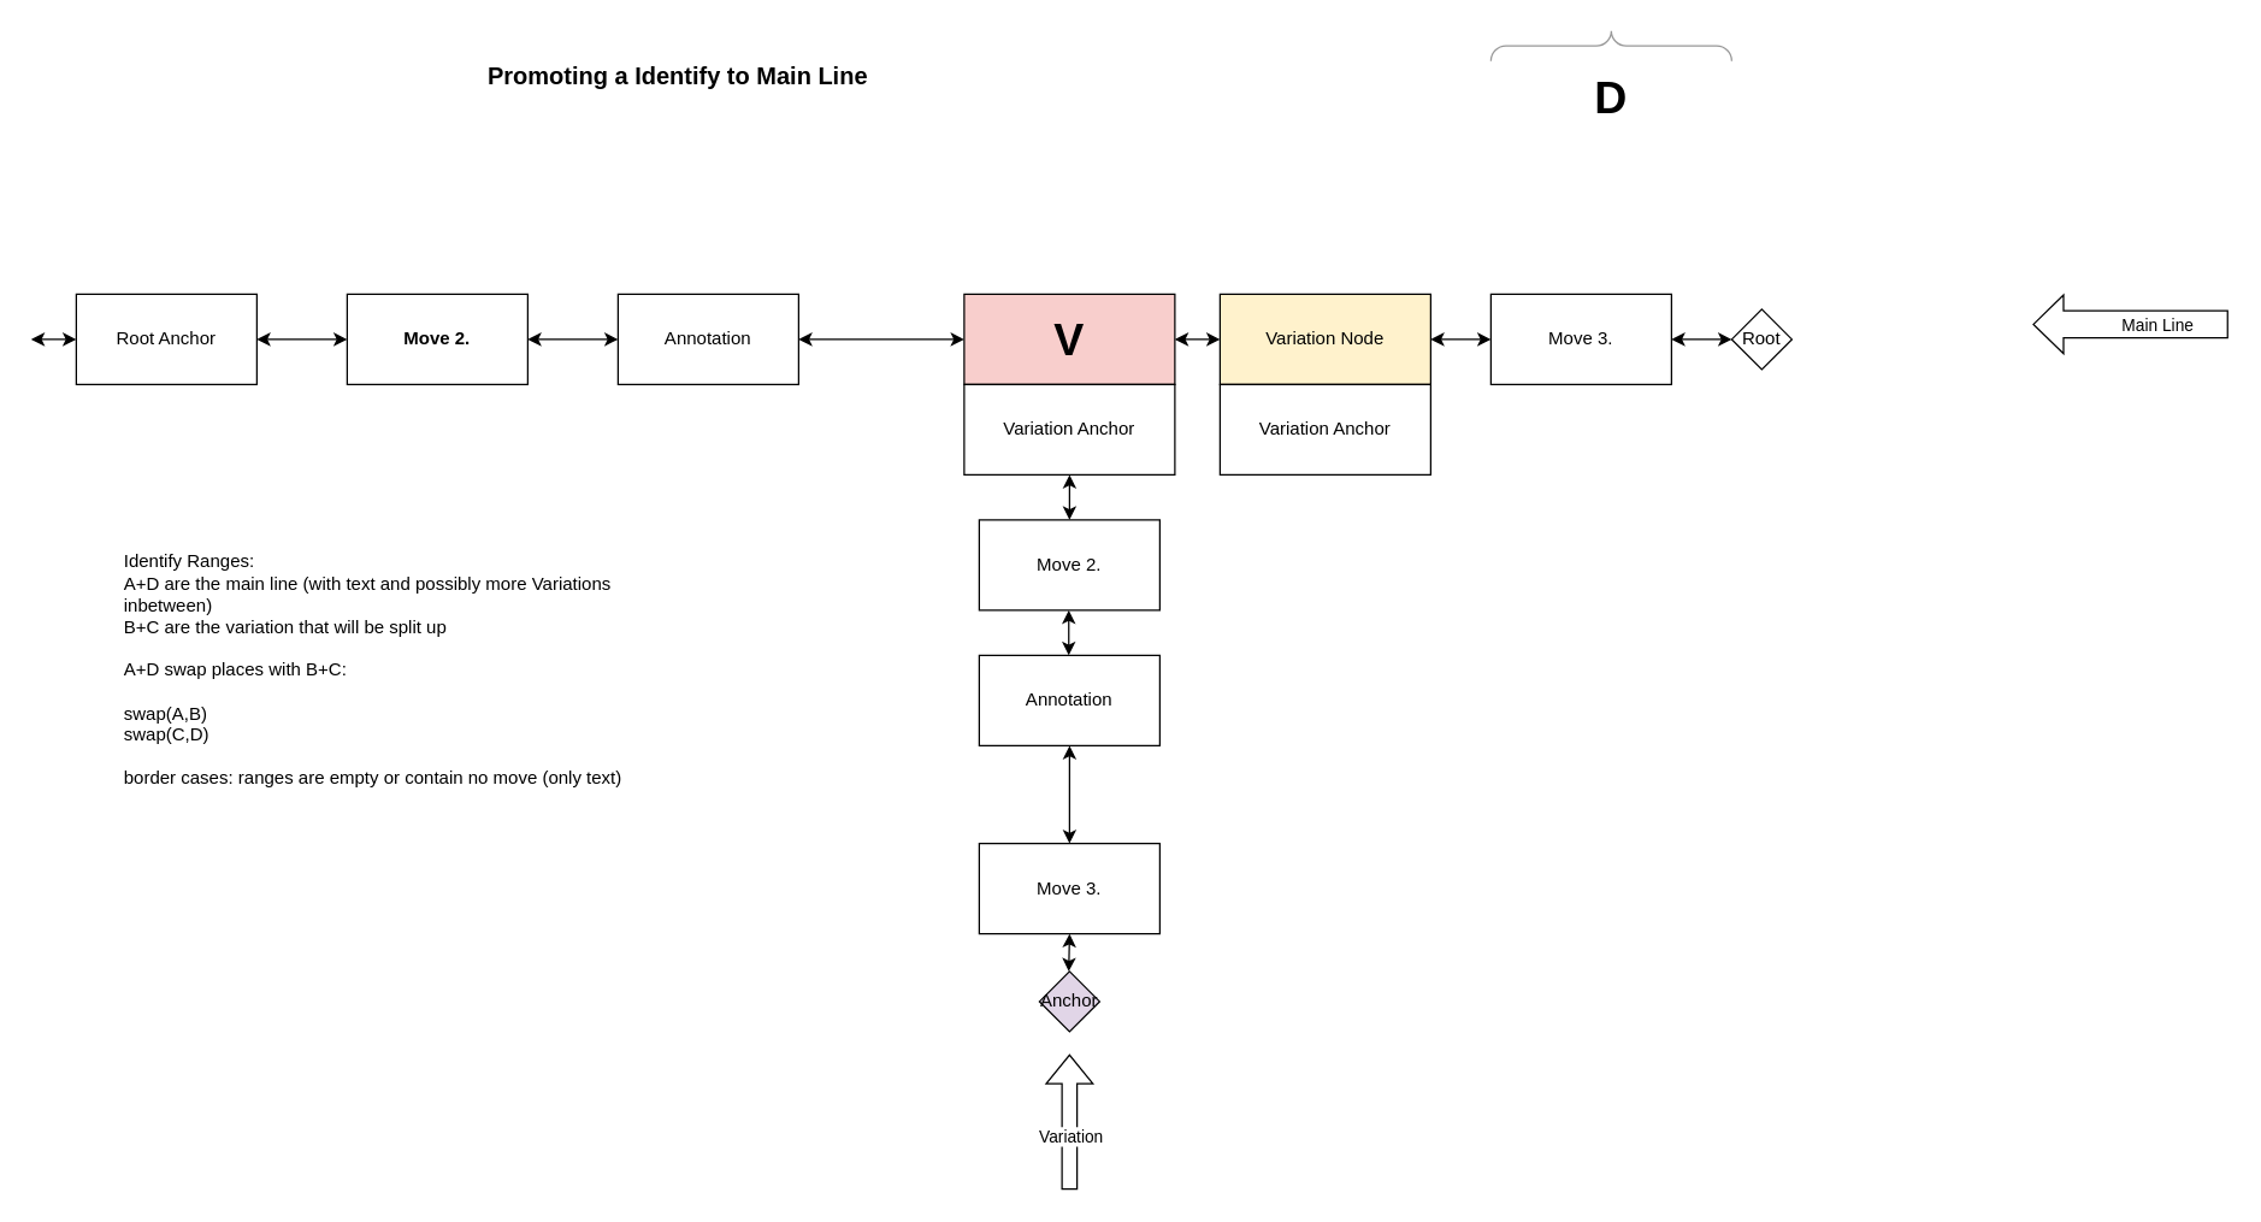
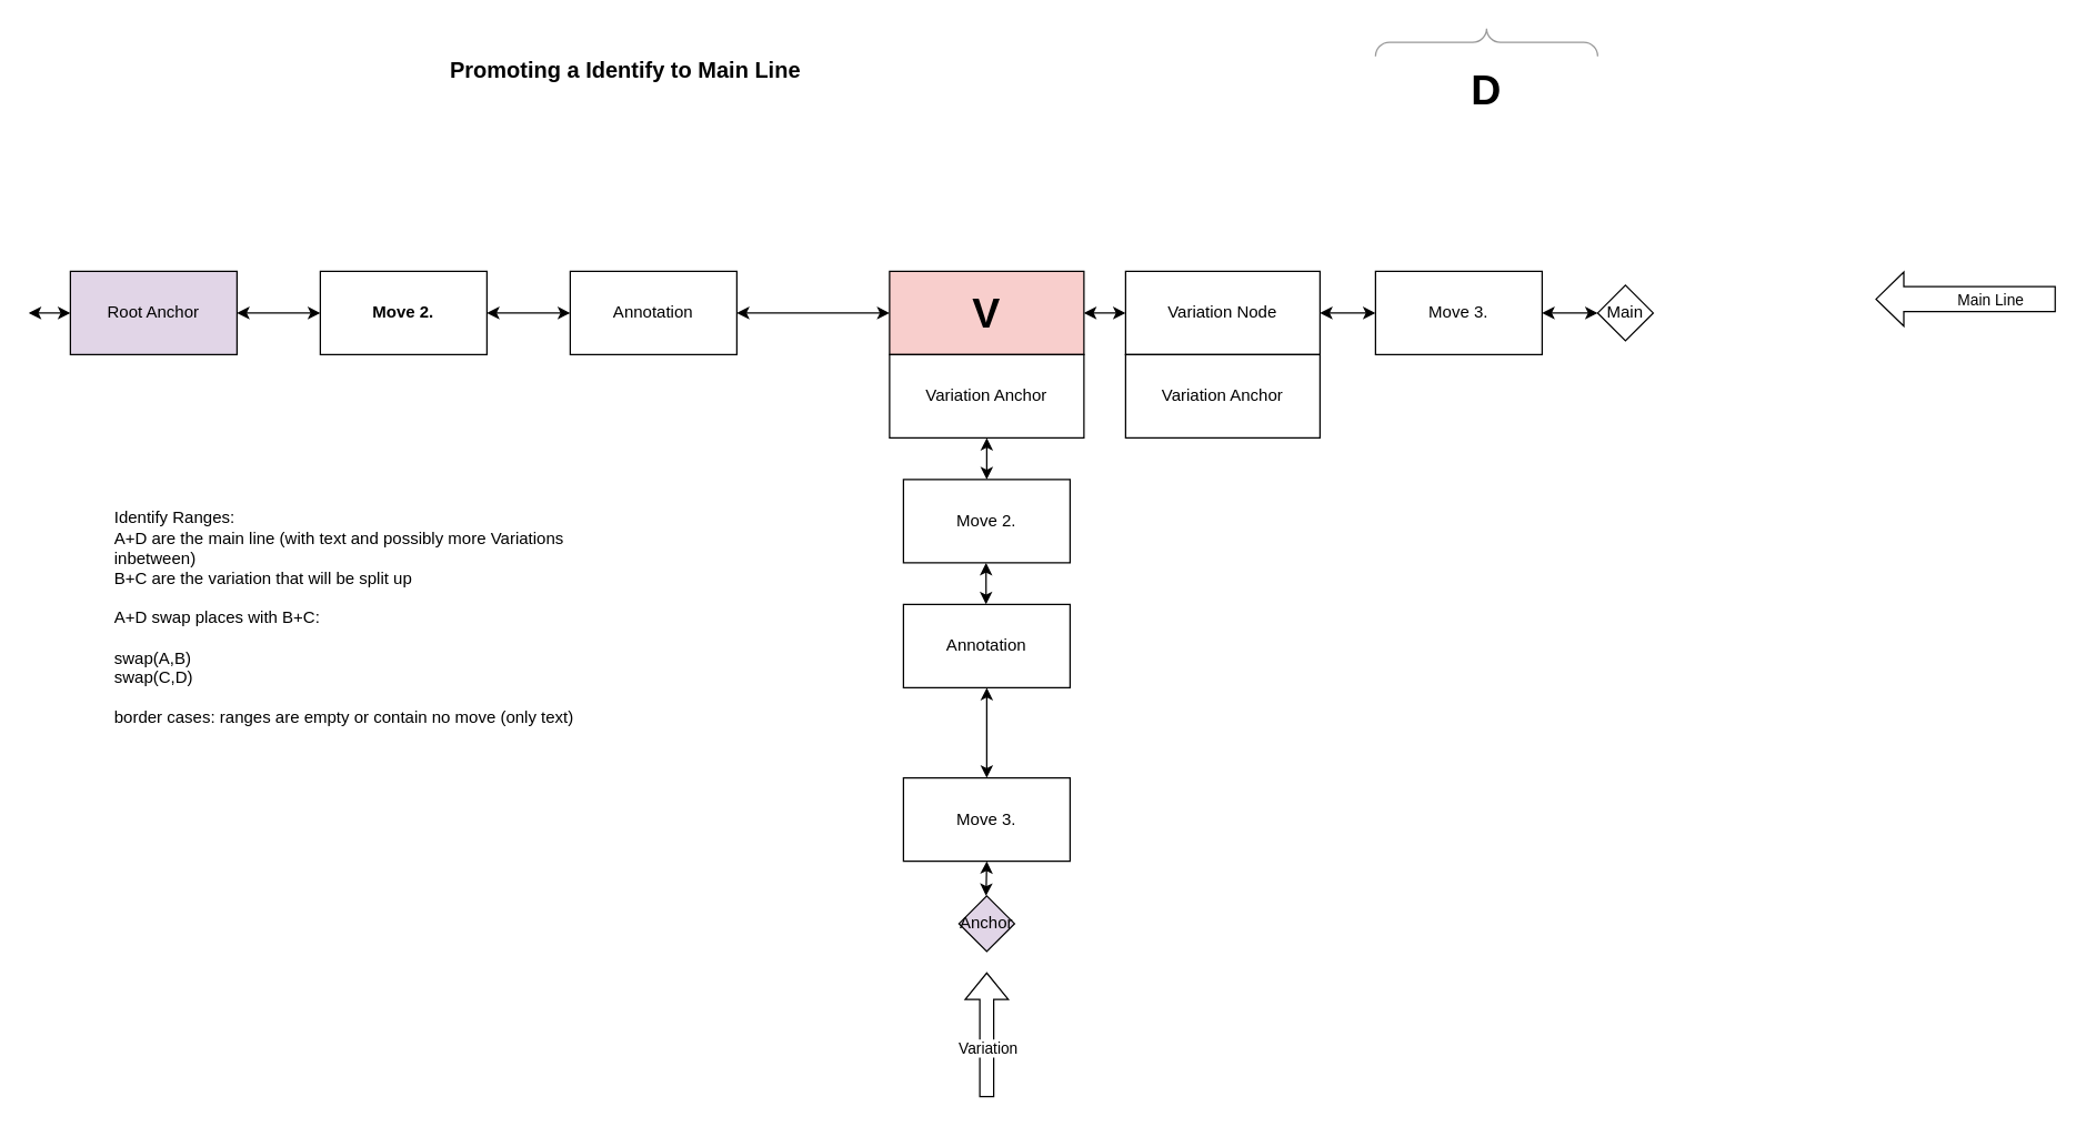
- <mxCell id="2" value="Root Anchor" style="rounded=0;whiteSpace=wrap;html=1;" vertex="1" parent="1"><mxGeometry x="50" y="195" width="120" height="60" as="geometry" /></mxCell>
+ <mxCell id="2" value="Root Anchor" style="rounded=0;whiteSpace=wrap;html=1;fillColor=#e1d5e7;" vertex="1" parent="1"><mxGeometry x="50" y="195" width="120" height="60" as="geometry" /></mxCell>
- <mxCell id="24" value="Variation Node" style="rounded=0;whiteSpace=wrap;html=1;fillColor=#fff2cc;" vertex="1" parent="1"><mxGeometry x="810" y="195" width="140" height="60" as="geometry" /></mxCell>
+ <mxCell id="24" value="Variation Node" style="rounded=0;whiteSpace=wrap;html=1;" vertex="1" parent="1"><mxGeometry x="810" y="195" width="140" height="60" as="geometry" /></mxCell>
- <mxCell id="9" value="Root" style="rhombus;whiteSpace=wrap;html=1;" vertex="1" parent="1"><mxGeometry x="1150" y="205" width="40" height="40" as="geometry" /></mxCell>
+ <mxCell id="9" value="Main" style="rhombus;whiteSpace=wrap;html=1;" vertex="1" parent="1"><mxGeometry x="1150" y="205" width="40" height="40" as="geometry" /></mxCell>
